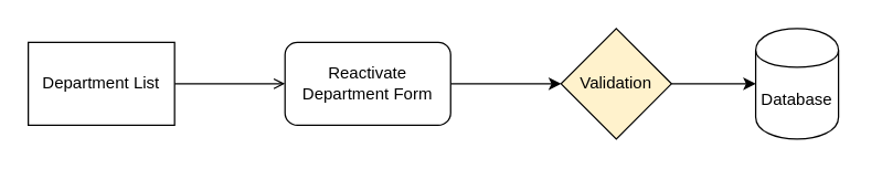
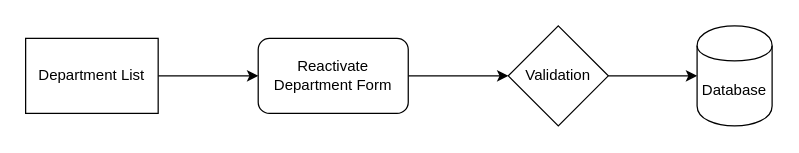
- <mxCell id="7" style="edgeStyle=orthogonalEdgeStyle;rounded=0;orthogonalLoop=1;jettySize=auto;html=1;entryX=0;entryY=0.5;entryDx=0;entryDy=0;endArrow=open;" parent="1" source="8" target="3" edge="1"><mxGeometry relative="1" as="geometry" /></mxCell>
+ <mxCell id="7" style="edgeStyle=orthogonalEdgeStyle;rounded=0;orthogonalLoop=1;jettySize=auto;html=1;entryX=0;entryY=0.5;entryDx=0;entryDy=0;" parent="1" source="8" target="3" edge="1"><mxGeometry relative="1" as="geometry" /></mxCell>
- <mxCell id="5" value="Validation" style="rhombus;whiteSpace=wrap;html=1;fillColor=#fff2cc;" parent="1" vertex="1"><mxGeometry x="406" y="20" width="80" height="80" as="geometry" /></mxCell>
+ <mxCell id="5" value="Validation" style="rhombus;whiteSpace=wrap;html=1;" parent="1" vertex="1"><mxGeometry x="406" y="20" width="80" height="80" as="geometry" /></mxCell>
- <mxCell id="6" value="Database" style="shape=cylinder;whiteSpace=wrap;html=1;boundedLbl=1;backgroundOutline=1;" parent="1" vertex="1"><mxGeometry x="547" y="20" width="60" height="80" as="geometry" /></mxCell>
+ <mxCell id="6" value="Database" style="shape=cylinder;whiteSpace=wrap;html=1;boundedLbl=1;backgroundOutline=1;" parent="1" vertex="1"><mxGeometry x="557" y="20" width="60" height="80" as="geometry" /></mxCell>
